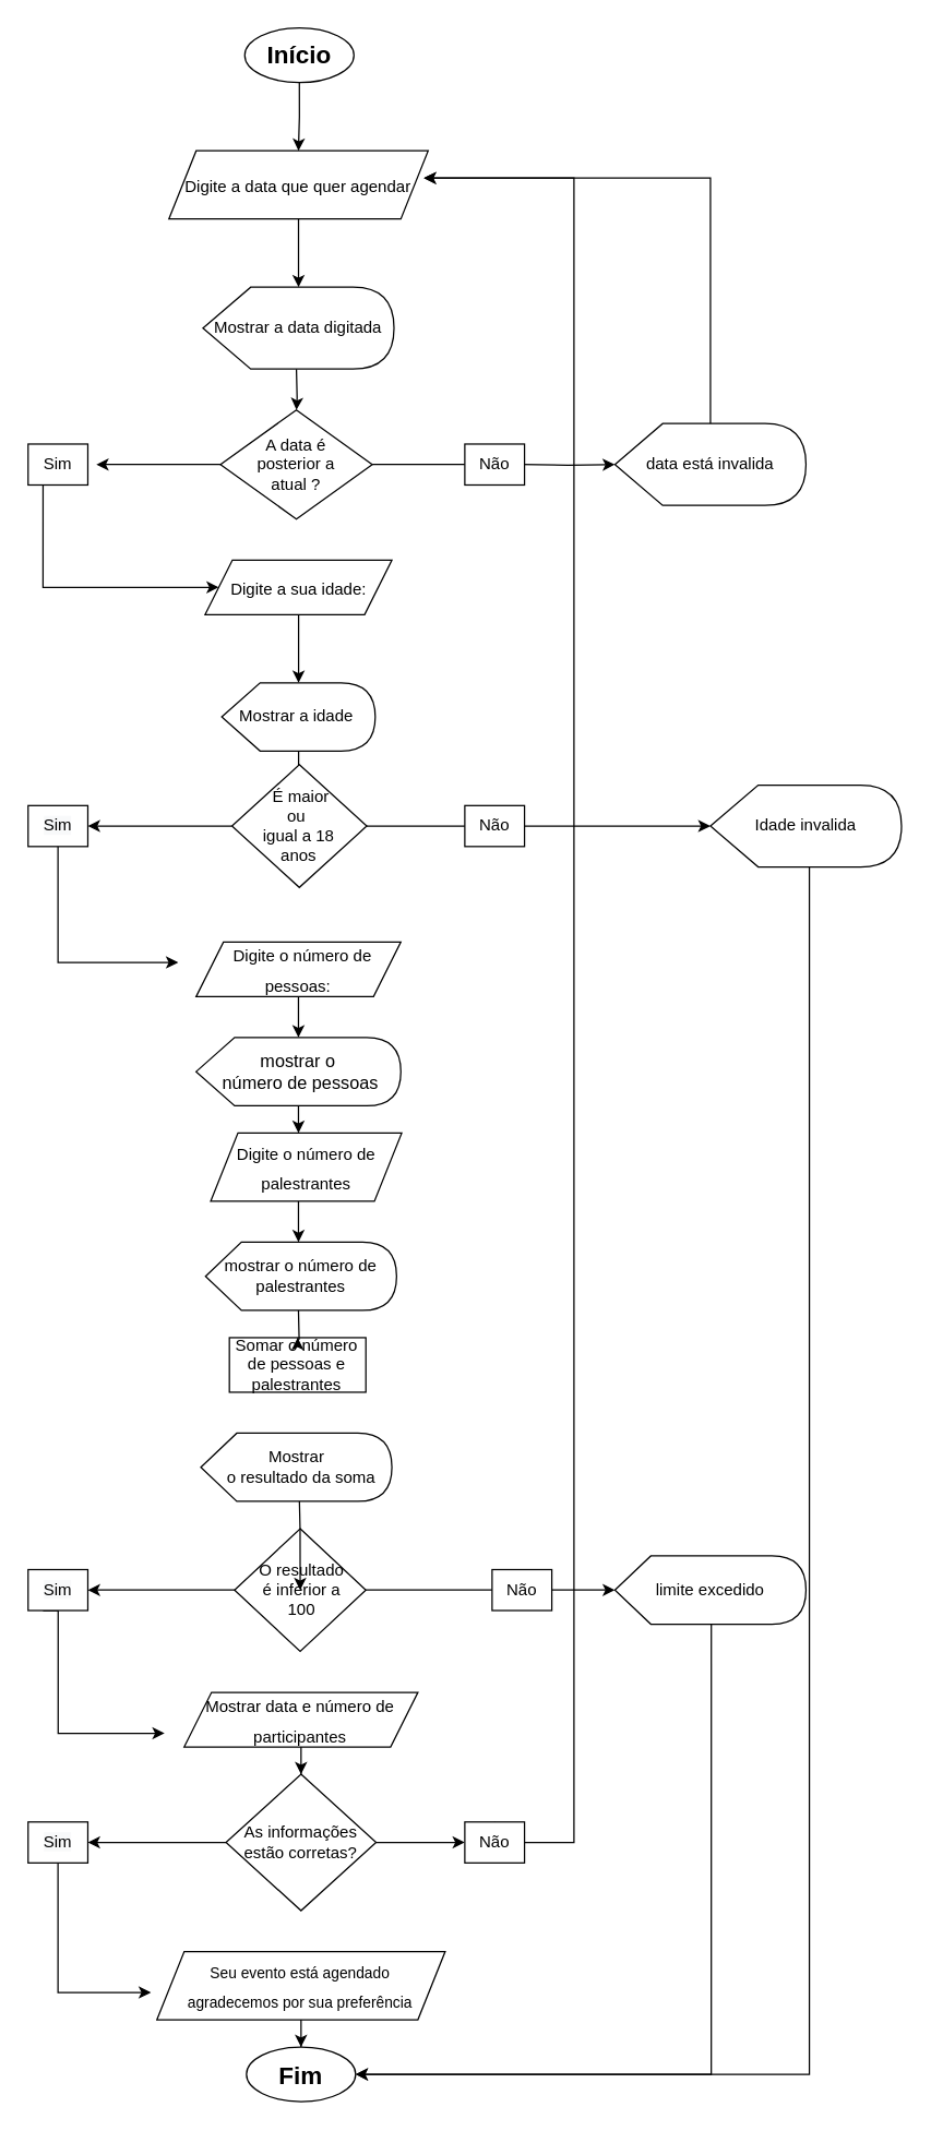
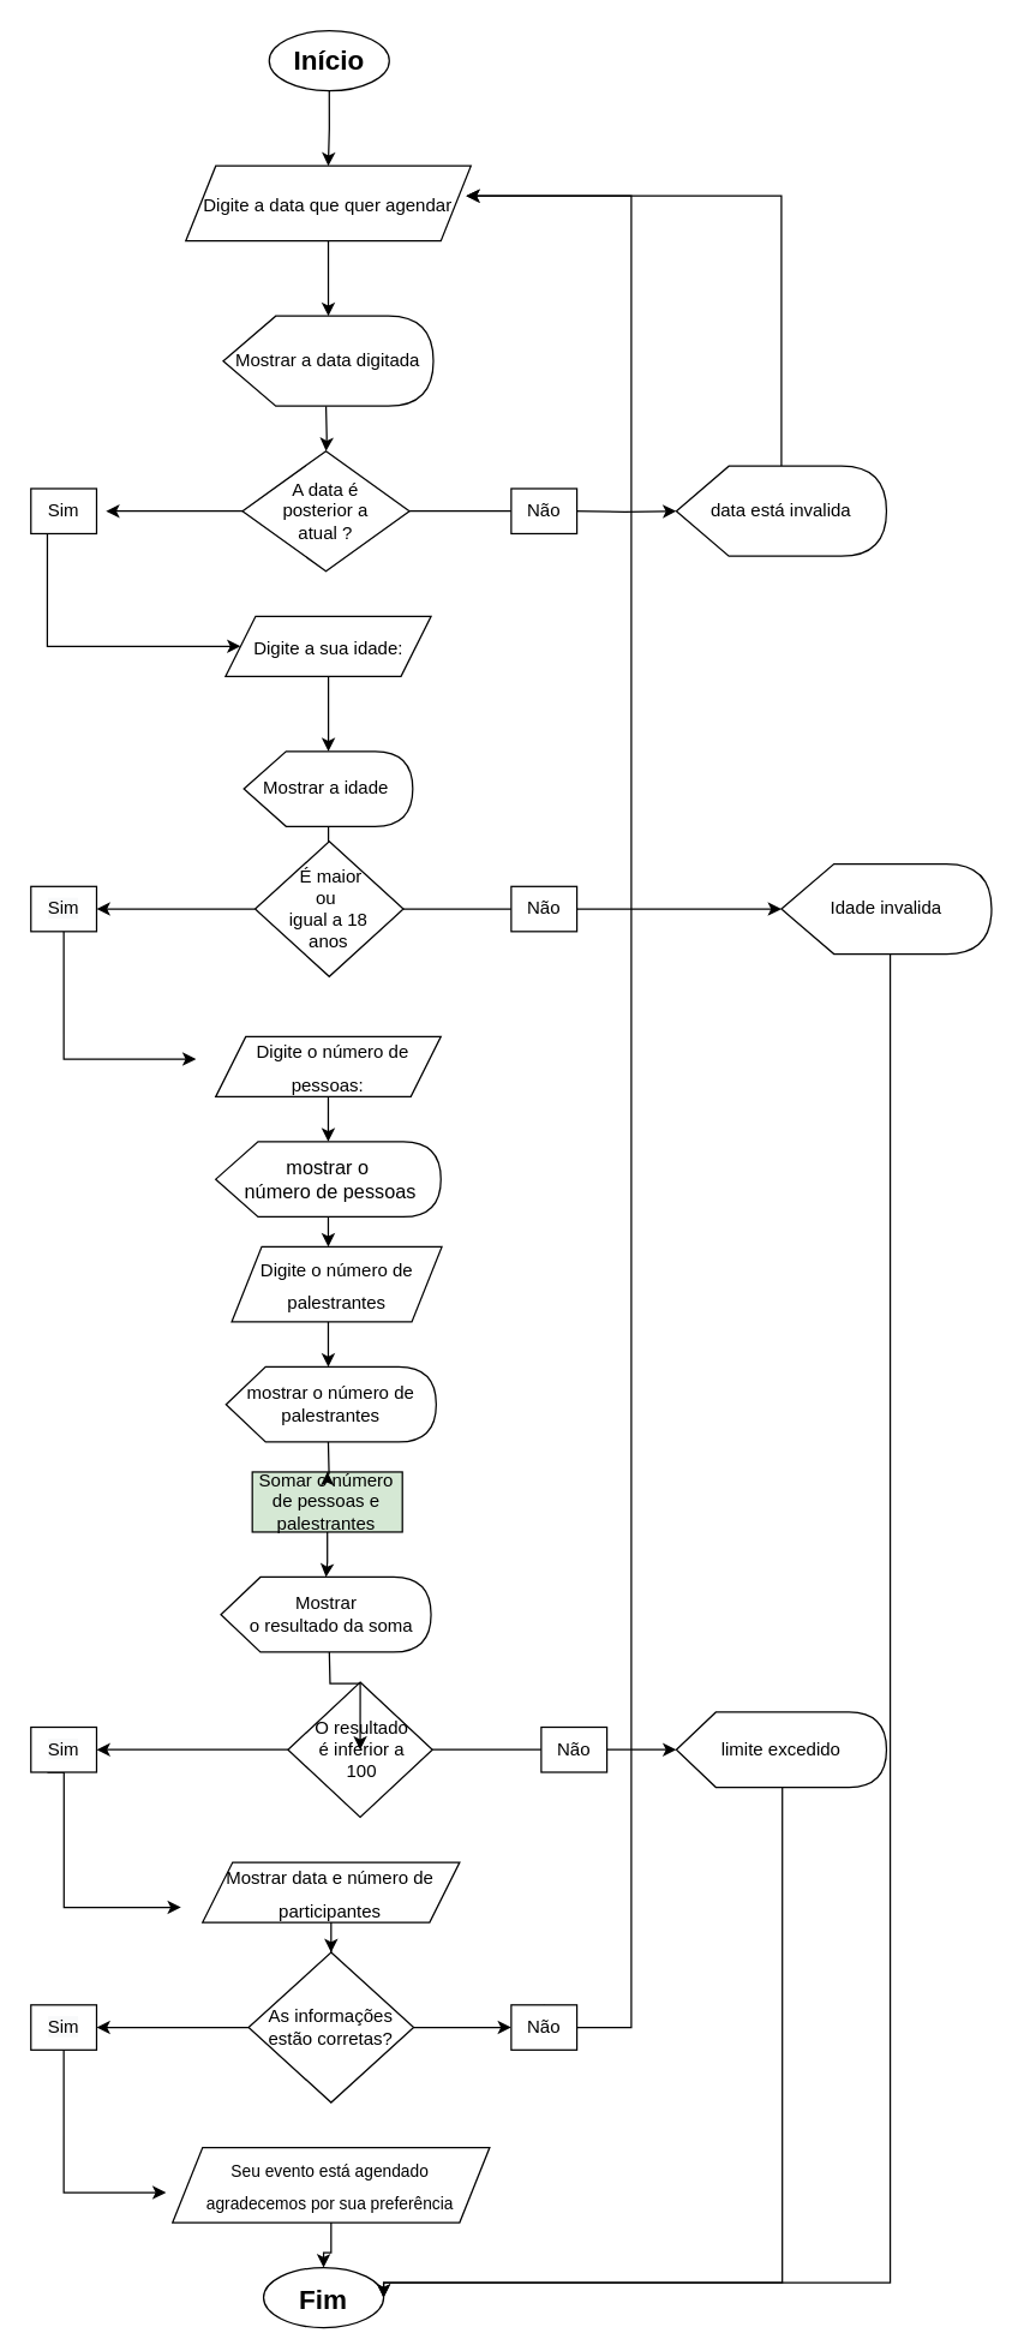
- <mxCell id="6" value="Somar o número de pessoas e palestrantes" style="rounded=0;whiteSpace=wrap;html=1;" parent="1" vertex="1"><mxGeometry x="167.49" y="980" width="100" height="40" as="geometry" /></mxCell>
+ <mxCell id="6" value="Somar o número de pessoas e palestrantes" style="rounded=0;whiteSpace=wrap;html=1;fillColor=#d5e8d4;" parent="1" vertex="1"><mxGeometry x="167.49" y="980" width="100" height="40" as="geometry" /></mxCell>
+ <mxCell id="5" value="" style="edgeStyle=orthogonalEdgeStyle;rounded=0;orthogonalLoop=1;jettySize=auto;html=1;fontSize=11;entryX=0.5;entryY=0;entryDx=0;entryDy=0;entryPerimeter=0;" parent="1" source="6" target="52" edge="1"><mxGeometry relative="1" as="geometry" /></mxCell>
- <mxCell id="13" value="&amp;nbsp;O resultado&lt;br&gt;&amp;nbsp;é inferior a&lt;br&gt;&amp;nbsp;100" style="rhombus;whiteSpace=wrap;html=1;" parent="1" vertex="1"><mxGeometry x="171.25" y="1120" width="96.24" height="90" as="geometry" /></mxCell>
+ <mxCell id="13" value="&amp;nbsp;O resultado&lt;br&gt;&amp;nbsp;é inferior a&lt;br&gt;&amp;nbsp;100" style="rhombus;whiteSpace=wrap;html=1;" parent="1" vertex="1"><mxGeometry x="191.25" y="1120" width="96.24" height="90" as="geometry" /></mxCell>
- <mxCell id="4" value="&lt;h1&gt;&lt;font style=&quot;font-size: 18px&quot;&gt;Fim&lt;/font&gt;&lt;/h1&gt;" style="ellipse;whiteSpace=wrap;html=1;" parent="1" vertex="1"><mxGeometry x="180" y="1500" width="80" height="40" as="geometry" /></mxCell>
+ <mxCell id="4" value="&lt;h1&gt;&lt;font style=&quot;font-size: 18px&quot;&gt;Fim&lt;/font&gt;&lt;/h1&gt;" style="ellipse;whiteSpace=wrap;html=1;" parent="1" vertex="1"><mxGeometry x="175" y="1510" width="80" height="40" as="geometry" /></mxCell>
